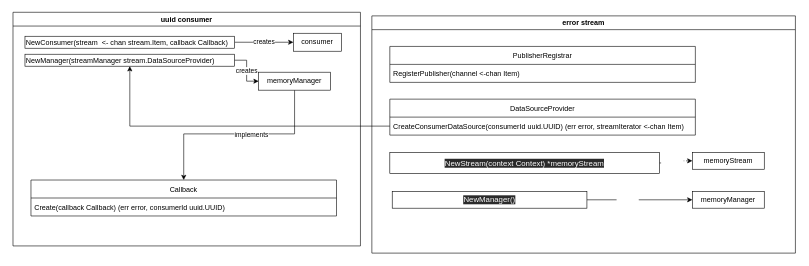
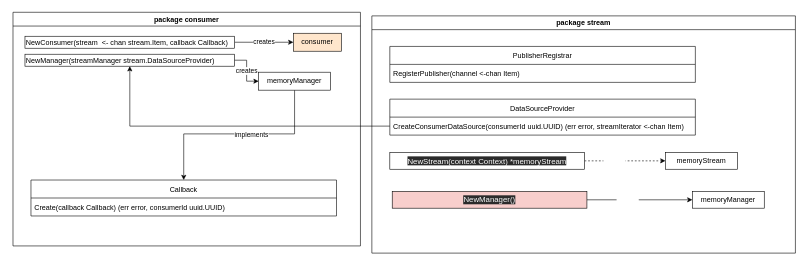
- <mxCell id="2" value="uuid consumer" style="swimlane;" vertex="1" parent="1"><mxGeometry x="20" y="20" width="580" height="390" as="geometry" /></mxCell>
+ <mxCell id="2" value="package consumer" style="swimlane;" vertex="1" parent="1"><mxGeometry x="20" y="20" width="580" height="390" as="geometry" /></mxCell>
- <mxCell id="13" value="error stream" style="swimlane;" vertex="1" parent="1"><mxGeometry x="619" y="26" width="707" height="396" as="geometry" /></mxCell>
+ <mxCell id="13" value="package stream" style="swimlane;" vertex="1" parent="1"><mxGeometry x="619" y="26" width="707" height="396" as="geometry" /></mxCell>
- <mxCell id="8" value="consumer" style="rounded=0;whiteSpace=wrap;html=1;" vertex="1" parent="2"><mxGeometry x="468" y="35" width="80" height="30" as="geometry" /></mxCell>
+ <mxCell id="8" value="consumer" style="rounded=0;whiteSpace=wrap;html=1;fillColor=#ffe6cc;" vertex="1" parent="2"><mxGeometry x="468" y="35" width="80" height="30" as="geometry" /></mxCell>
- <mxCell id="18" value="memoryStream" style="rounded=0;whiteSpace=wrap;html=1;" vertex="1" parent="13"><mxGeometry x="535" y="228" width="120" height="28" as="geometry" /></mxCell>
+ <mxCell id="18" value="memoryStream" style="rounded=0;whiteSpace=wrap;html=1;" vertex="1" parent="13"><mxGeometry x="490" y="228" width="120" height="28" as="geometry" /></mxCell>
- <mxCell id="22" value="&lt;pre style=&quot;background-color: rgb(43 , 43 , 43) ; font-size: 9.8pt&quot;&gt;&lt;font face=&quot;Helvetica&quot; color=&quot;#ffffff&quot;&gt;NewStream(context Context) *memoryStream&lt;/font&gt;&lt;/pre&gt;" style="rounded=0;whiteSpace=wrap;html=1;" vertex="1" parent="13"><mxGeometry x="30" y="228" width="450" height="35" as="geometry" /></mxCell>
+ <mxCell id="22" value="&lt;pre style=&quot;background-color: rgb(43 , 43 , 43) ; font-size: 9.8pt&quot;&gt;&lt;font face=&quot;Helvetica&quot; color=&quot;#ffffff&quot;&gt;NewStream(context Context) *memoryStream&lt;/font&gt;&lt;/pre&gt;" style="rounded=0;whiteSpace=wrap;html=1;" vertex="1" parent="13"><mxGeometry x="30" y="228" width="325" height="28" as="geometry" /></mxCell>
- <mxCell id="25" value="&lt;pre style=&quot;background-color: rgb(43 , 43 , 43) ; font-size: 9.8pt&quot;&gt;&lt;pre style=&quot;font-size: 9.8pt&quot;&gt;&lt;font face=&quot;Helvetica&quot; color=&quot;#ffffff&quot;&gt;NewManager()&lt;/font&gt;&lt;/pre&gt;&lt;/pre&gt;" style="rounded=0;whiteSpace=wrap;html=1;" vertex="1" parent="13"><mxGeometry x="34" y="293" width="325" height="28" as="geometry" /></mxCell>
+ <mxCell id="25" value="&lt;pre style=&quot;background-color: rgb(43 , 43 , 43) ; font-size: 9.8pt&quot;&gt;&lt;pre style=&quot;font-size: 9.8pt&quot;&gt;&lt;font face=&quot;Helvetica&quot; color=&quot;#ffffff&quot;&gt;NewManager()&lt;/font&gt;&lt;/pre&gt;&lt;/pre&gt;" style="rounded=0;whiteSpace=wrap;html=1;fillColor=#f8cecc;" vertex="1" parent="13"><mxGeometry x="34" y="293" width="325" height="28" as="geometry" /></mxCell>
